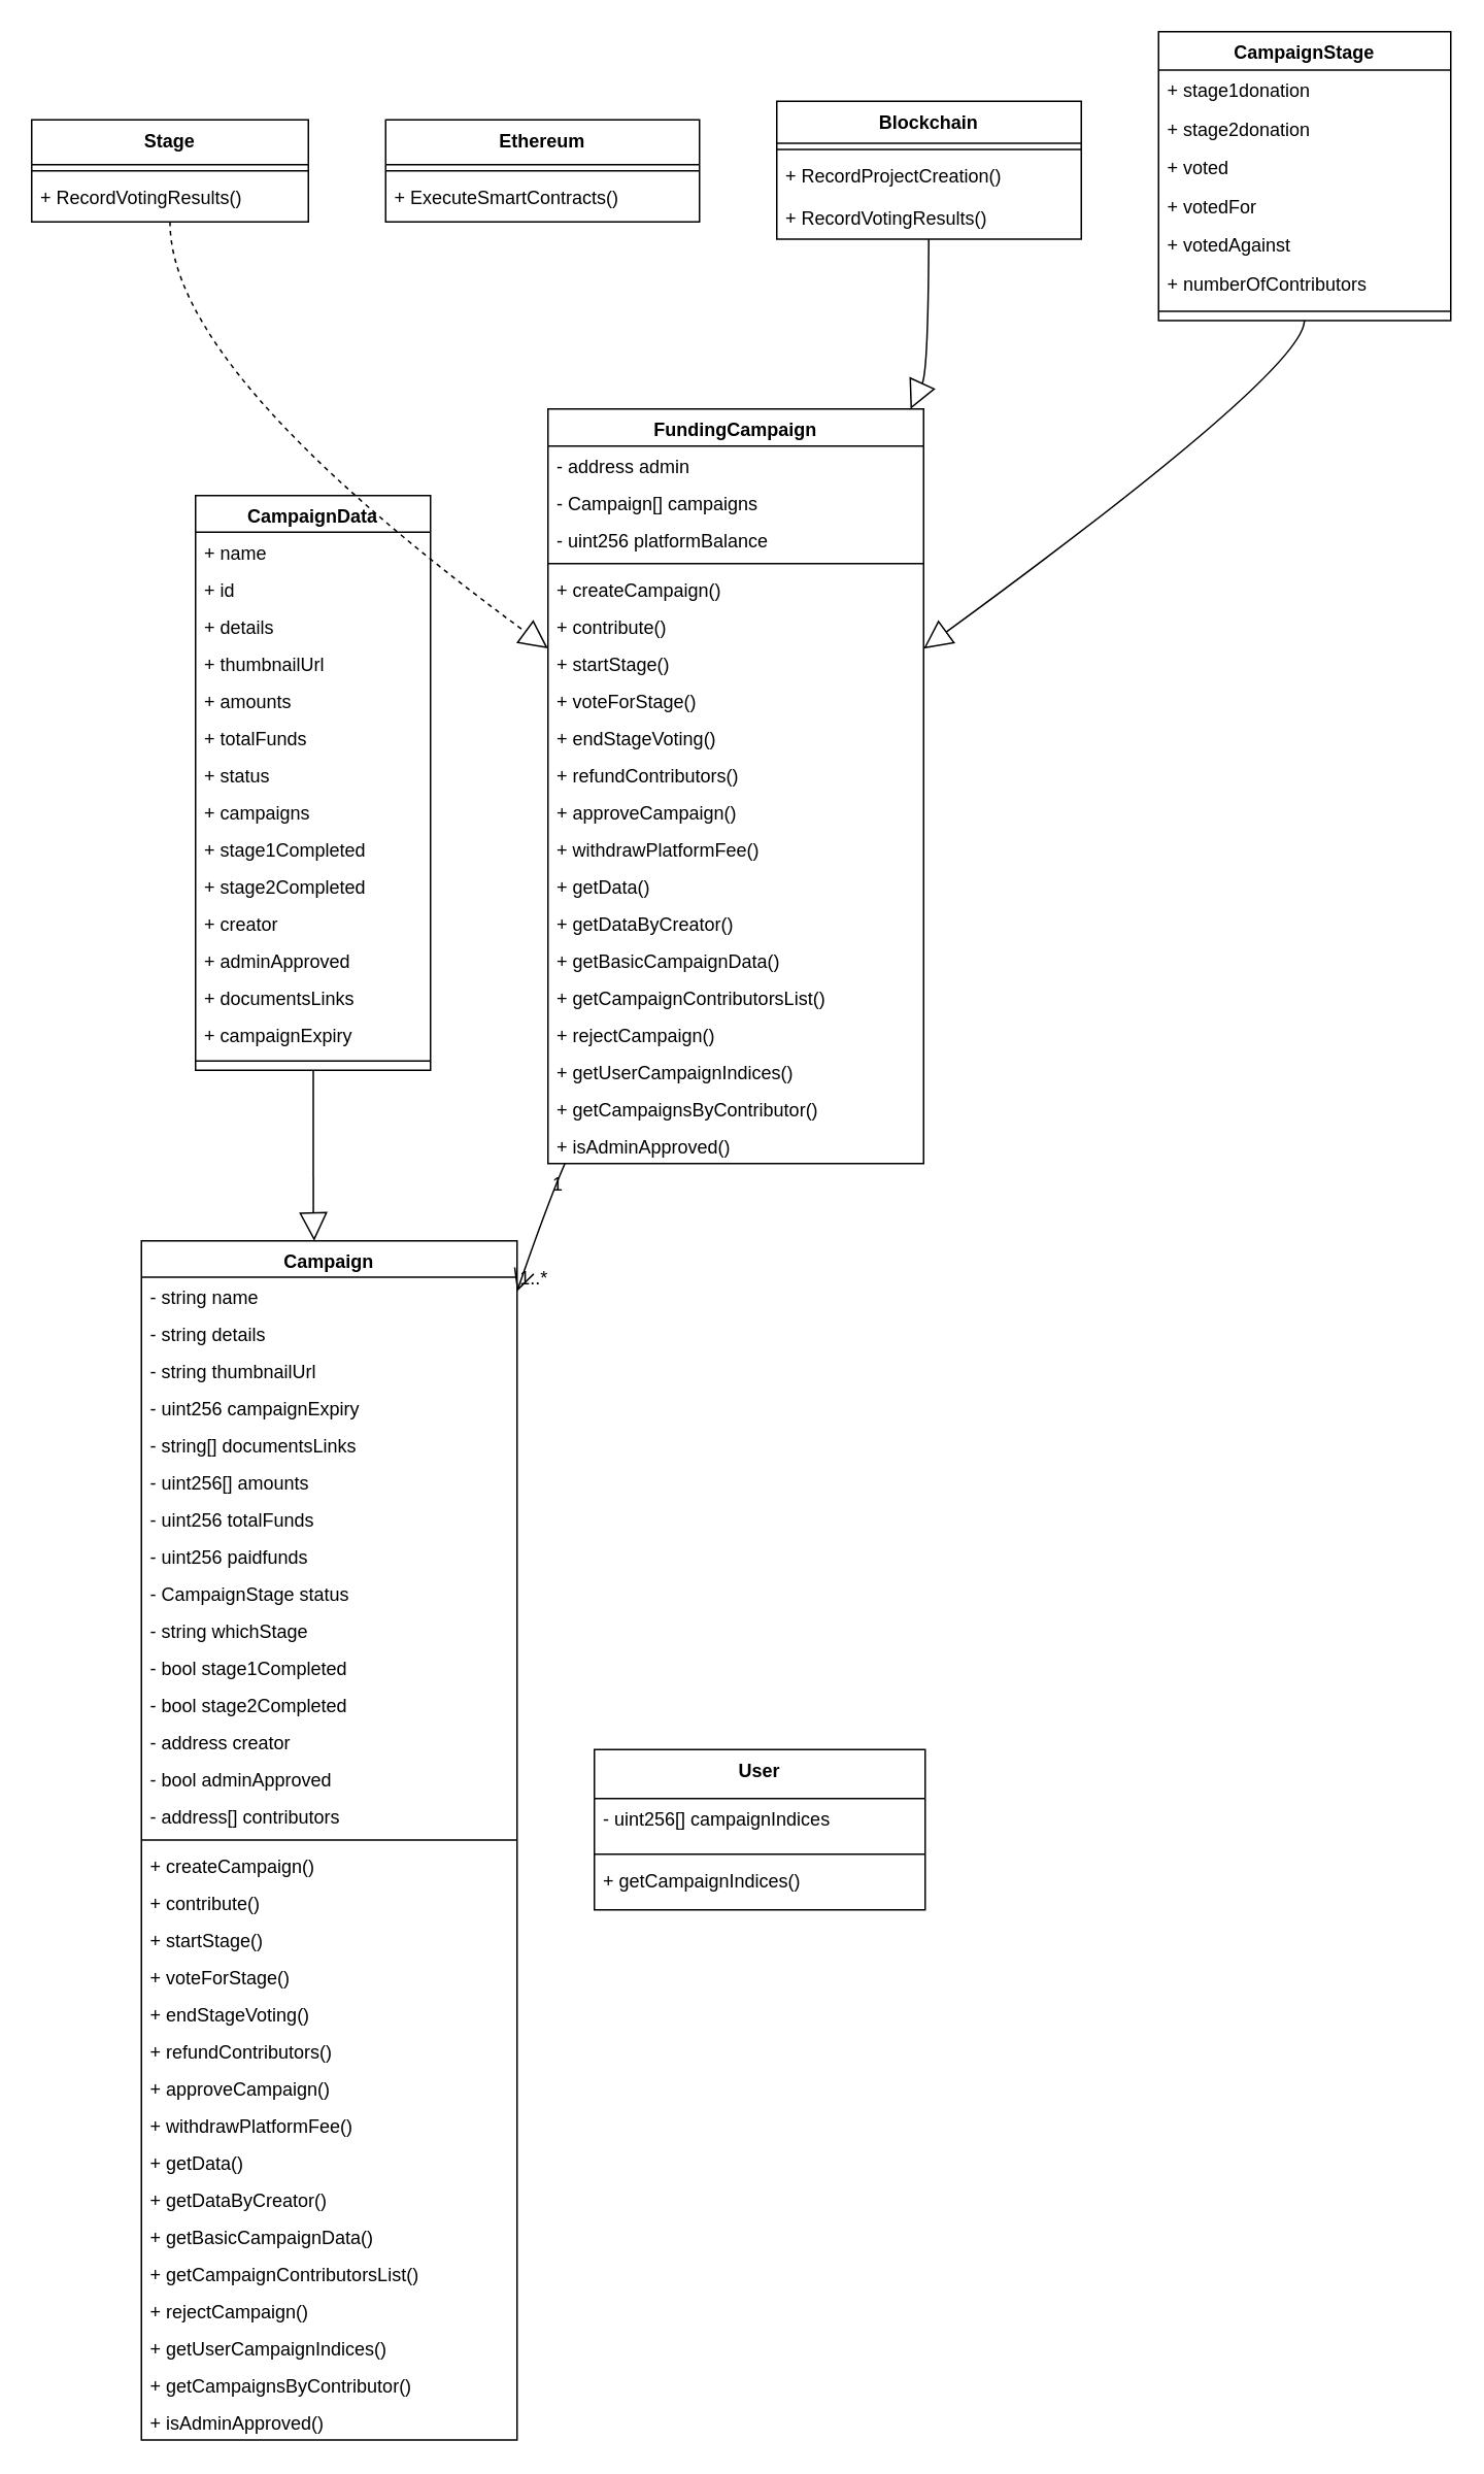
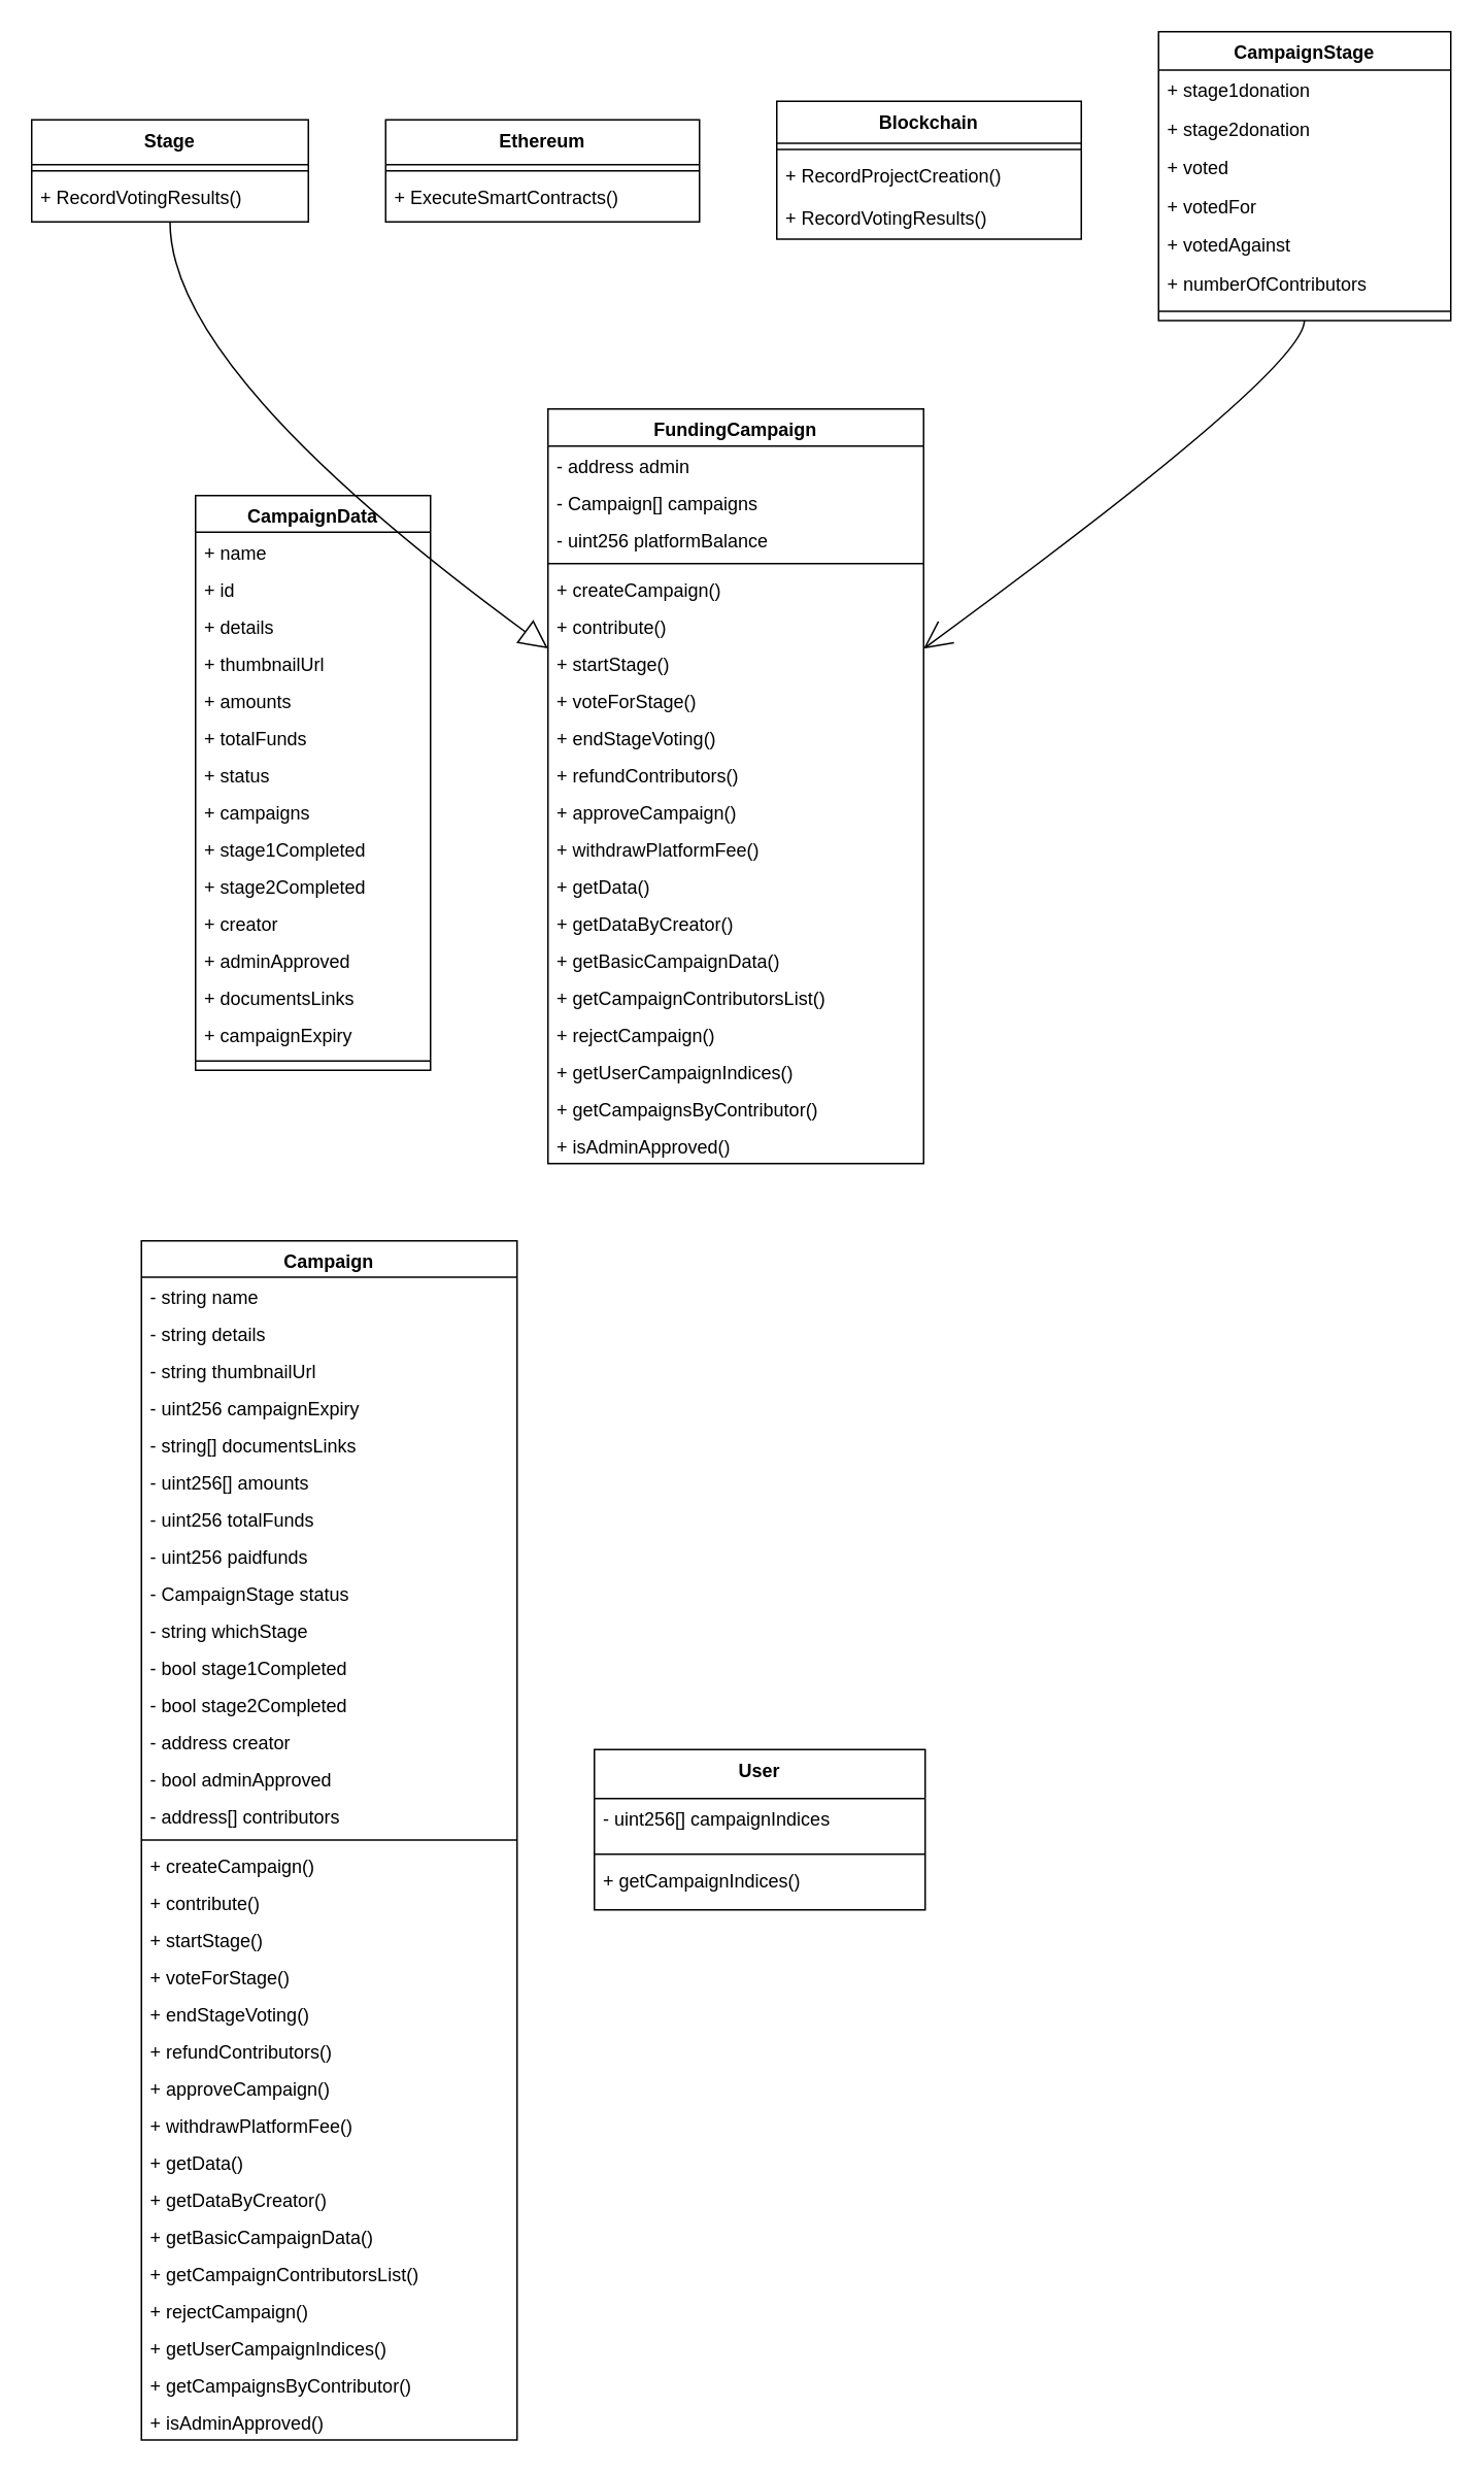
- <mxCell id="99" value="" style="curved=1;startArrow=none;endArrow=block;endSize=16;endFill=0;exitX=0.499;exitY=1.003;entryX=0.966;entryY=-0.001;rounded=0;" edge="1" parent="1" source="60" target="2"><mxGeometry relative="1" as="geometry"><Array as="points"><mxPoint x="600" y="239" /></Array></mxGeometry></mxCell>
- <mxCell id="100" value="" style="curved=1;startArrow=none;endArrow=block;endSize=16;endFill=0;exitX=0.5;exitY=1.0;entryX=-0.001;entryY=0.317;rounded=0;dashed=1;" edge="1" parent="1" source="67" target="2"><mxGeometry relative="1" as="geometry"><Array as="points"><mxPoint x="109" y="239" /></Array></mxGeometry></mxCell>
+ <mxCell id="100" value="" style="curved=1;startArrow=none;endArrow=block;endSize=16;endFill=0;exitX=0.5;exitY=1.0;entryX=-0.001;entryY=0.317;rounded=0;" edge="1" parent="1" source="67" target="2"><mxGeometry relative="1" as="geometry"><Array as="points"><mxPoint x="109" y="239" /></Array></mxGeometry></mxCell>
- <mxCell id="98" value="" style="curved=1;startArrow=none;endArrow=block;endSize=16;endFill=0;exitX=0.499;exitY=0.998;entryX=0.999;entryY=0.318;rounded=0;" edge="1" parent="1" source="70" target="2"><mxGeometry relative="1" as="geometry"><Array as="points"><mxPoint x="843" y="239" /></Array></mxGeometry></mxCell>
+ <mxCell id="98" value="" style="curved=1;startArrow=none;endArrow=open;endSize=16;endFill=0;exitX=0.499;exitY=0.998;entryX=0.999;entryY=0.318;rounded=0;" edge="1" parent="1" source="70" target="2"><mxGeometry relative="1" as="geometry"><Array as="points"><mxPoint x="843" y="239" /></Array></mxGeometry></mxCell>
- <mxCell id="97" value="" style="curved=1;startArrow=none;endArrow=block;endSize=16;endFill=0;exitX=0.501;exitY=1.001;entryX=0.46;entryY=6.023e-8;rounded=0;" edge="1" parent="1" source="78" target="23"><mxGeometry relative="1" as="geometry"><Array as="points"><mxPoint x="202" y="777" /></Array></mxGeometry></mxCell>
- <mxCell id="94" value="" style="curved=1;startArrow=none;endArrow=open;endSize=12;exitX=0.045;exitY=1.0;entryX=0.999;entryY=0.043;rounded=0;" edge="1" parent="1" source="2" target="23"><mxGeometry relative="1" as="geometry"><Array as="points"><mxPoint x="354" y="777" /></Array></mxGeometry></mxCell>
- <mxCell id="95" value="1" style="edgeLabel;resizable=0;labelBackgroundColor=none;fontSize=12;align=right;verticalAlign=top;" vertex="1" parent="94"><mxGeometry x="-1" relative="1" as="geometry" /></mxCell>
- <mxCell id="96" value="1..*" style="edgeLabel;resizable=0;labelBackgroundColor=none;fontSize=12;align=left;verticalAlign=bottom;" vertex="1" parent="94"><mxGeometry x="1" relative="1" as="geometry" /></mxCell>
